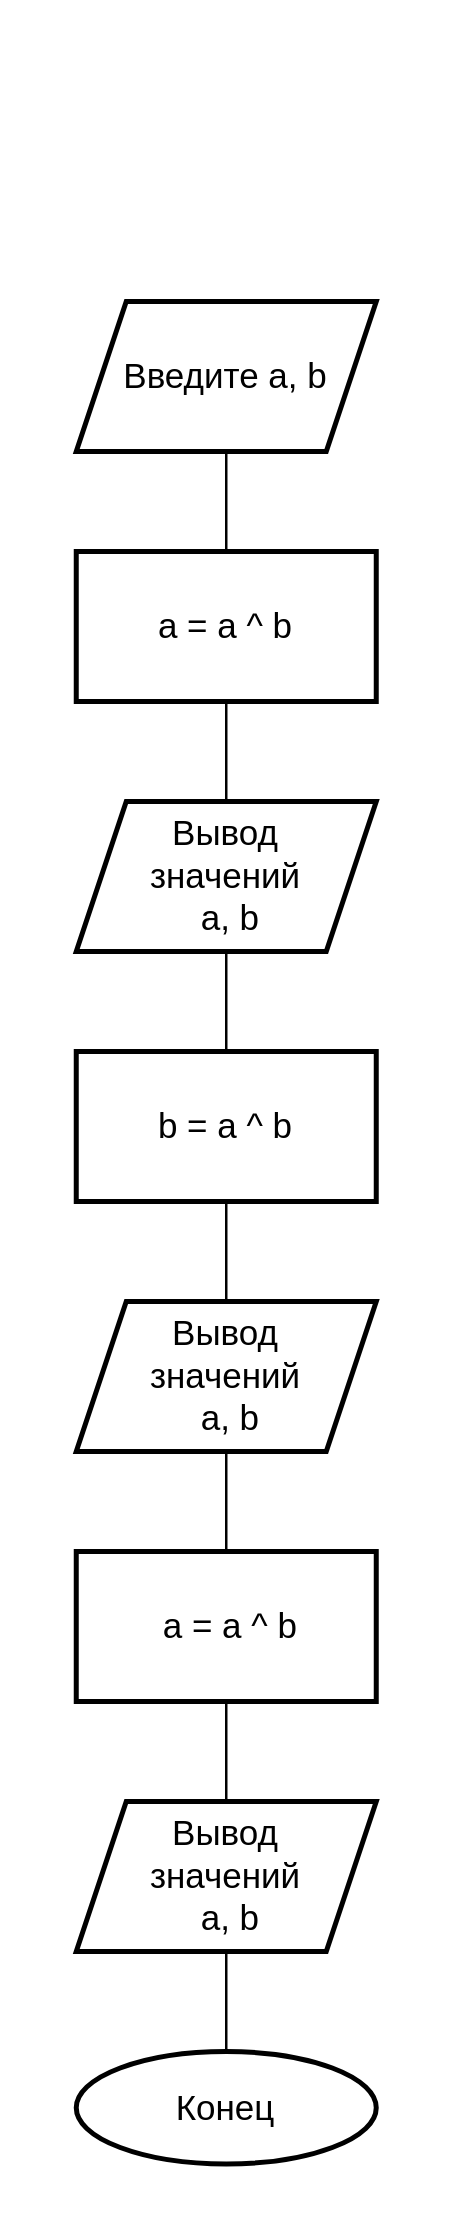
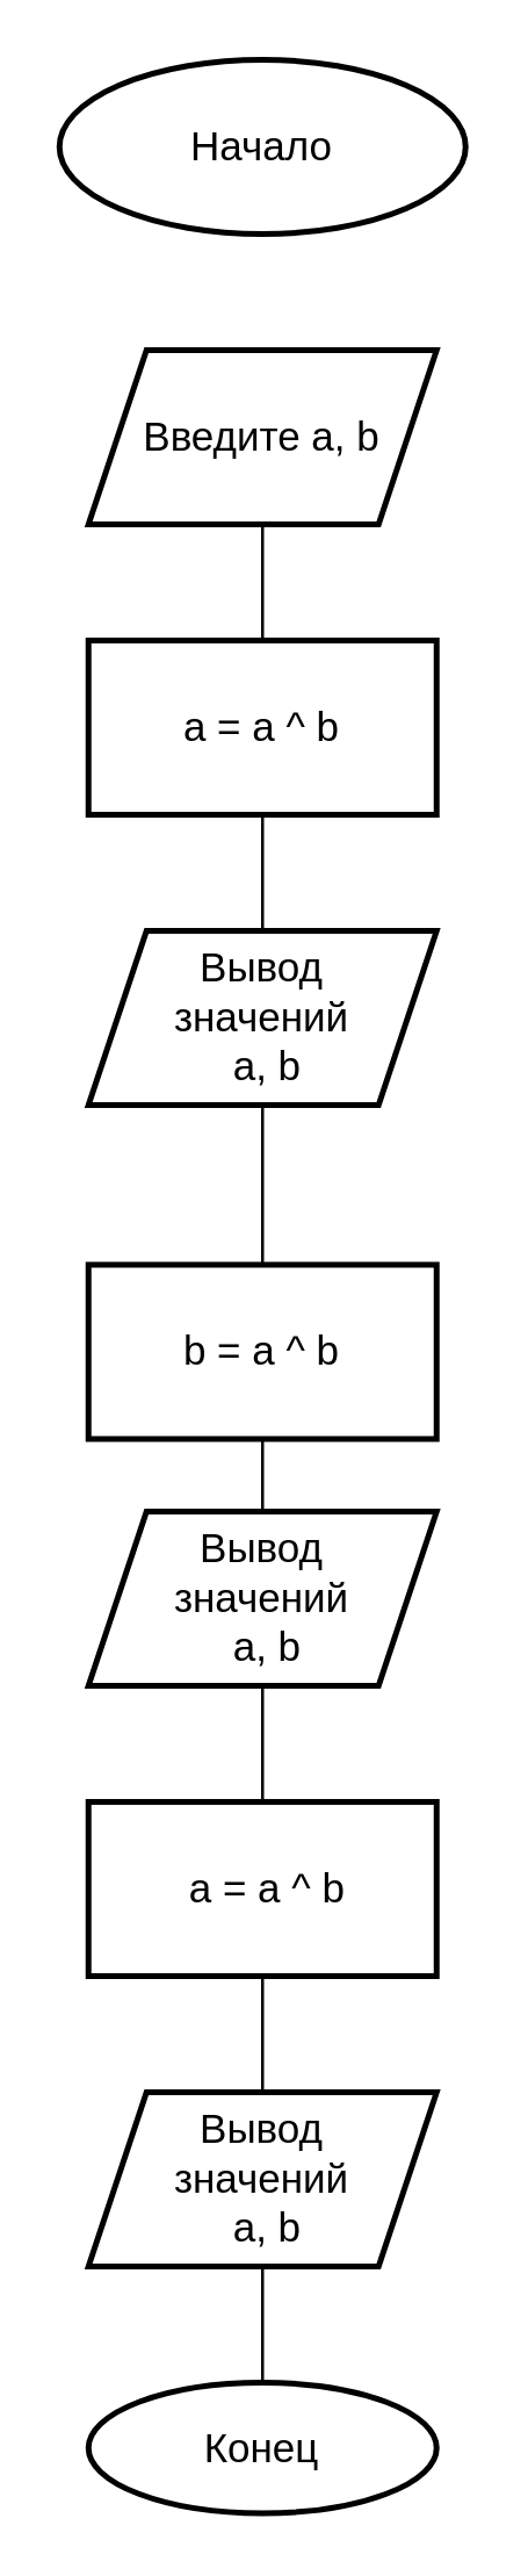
+ <mxCell id="2" value="Начало" style="strokeWidth=2;html=1;shape=mxgraph.flowchart.start_1;whiteSpace=wrap;fontSize=14;" parent="1" vertex="1"><mxGeometry x="20" y="20" width="140" height="60" as="geometry" /></mxCell>
- <mxCell id="8" value="b = a ^ b" style="whiteSpace=wrap;html=1;strokeWidth=2;fontSize=14;" parent="1" vertex="1"><mxGeometry x="30" y="420" width="120" height="60" as="geometry" /></mxCell>
+ <mxCell id="8" value="b = a ^ b" style="whiteSpace=wrap;html=1;strokeWidth=2;fontSize=14;" parent="1" vertex="1"><mxGeometry x="30" y="435" width="120" height="60" as="geometry" /></mxCell>
